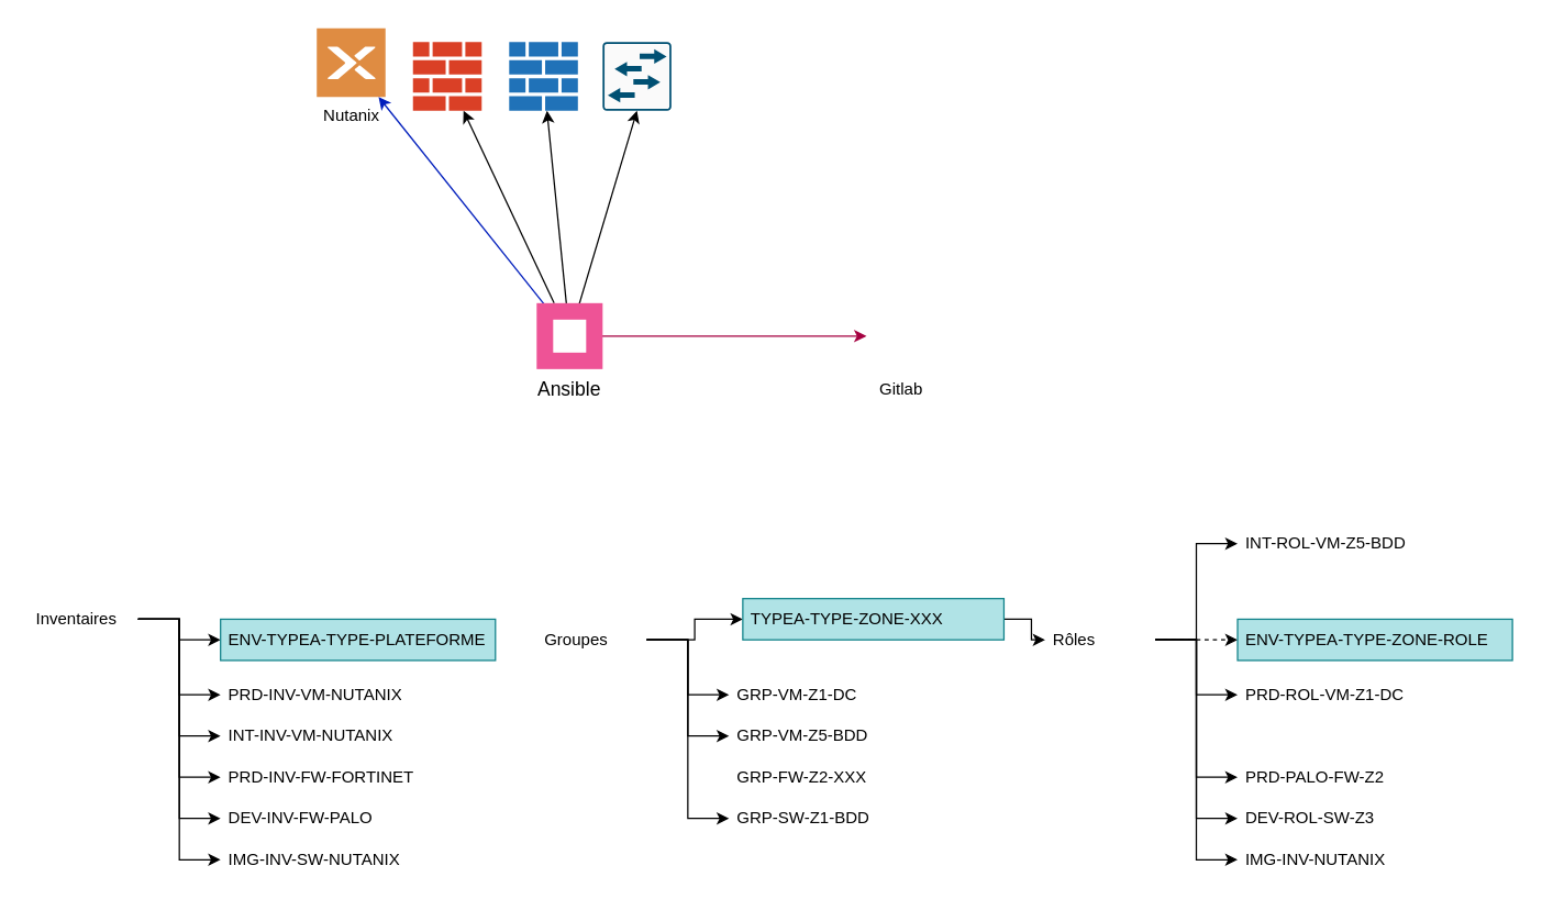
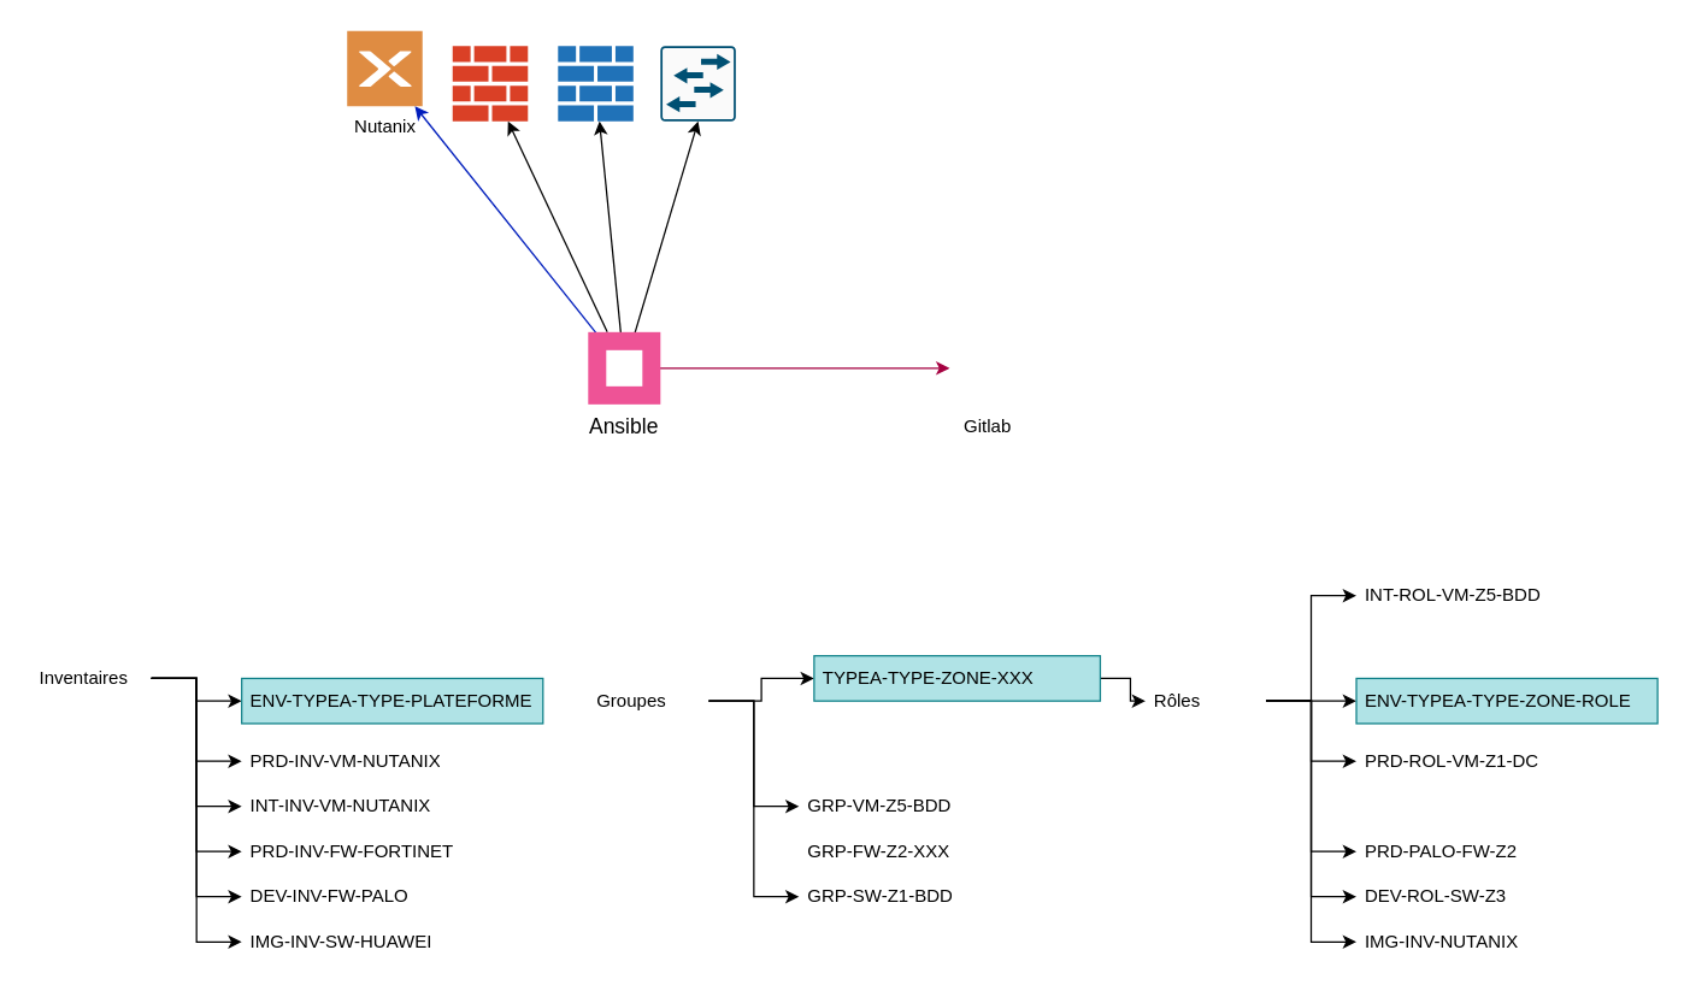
- <mxCell id="43" style="edgeStyle=orthogonalEdgeStyle;rounded=0;orthogonalLoop=1;jettySize=auto;html=1;dashed=1;" parent="1" source="44" target="50" edge="1"><mxGeometry relative="1" as="geometry"><Array as="points"><mxPoint x="870" y="465" /><mxPoint x="870" y="465" /></Array></mxGeometry></mxCell>
+ <mxCell id="43" style="edgeStyle=orthogonalEdgeStyle;rounded=0;orthogonalLoop=1;jettySize=auto;html=1;" parent="1" source="44" target="50" edge="1"><mxGeometry relative="1" as="geometry"><Array as="points"><mxPoint x="870" y="465" /><mxPoint x="870" y="465" /></Array></mxGeometry></mxCell>
- <mxCell id="27" style="edgeStyle=orthogonalEdgeStyle;rounded=0;orthogonalLoop=1;jettySize=auto;html=1;" parent="1" source="31" target="32" edge="1"><mxGeometry relative="1" as="geometry" /></mxCell>
- <mxCell id="32" value="GRP-VM-Z1-DC" style="text;strokeColor=none;fillColor=none;align=left;verticalAlign=middle;spacingLeft=4;spacingRight=4;overflow=hidden;points=[[0,0.5],[1,0.5]];portConstraint=eastwest;rotatable=0;whiteSpace=wrap;html=1;" parent="1" vertex="1"><mxGeometry x="530" y="490" width="140" height="30" as="geometry" /></mxCell>
- <mxCell id="24" value="IMG-INV-SW-NUTANIX" style="text;strokeColor=none;fillColor=none;align=left;verticalAlign=middle;spacingLeft=4;spacingRight=4;overflow=hidden;points=[[0,0.5],[1,0.5]];portConstraint=eastwest;rotatable=0;whiteSpace=wrap;html=1;" parent="1" vertex="1"><mxGeometry x="160" y="610" width="140" height="30" as="geometry" /></mxCell>
+ <mxCell id="24" value="IMG-INV-SW-HUAWEI" style="text;strokeColor=none;fillColor=none;align=left;verticalAlign=middle;spacingLeft=4;spacingRight=4;overflow=hidden;points=[[0,0.5],[1,0.5]];portConstraint=eastwest;rotatable=0;whiteSpace=wrap;html=1;" parent="1" vertex="1"><mxGeometry x="160" y="610" width="140" height="30" as="geometry" /></mxCell>
